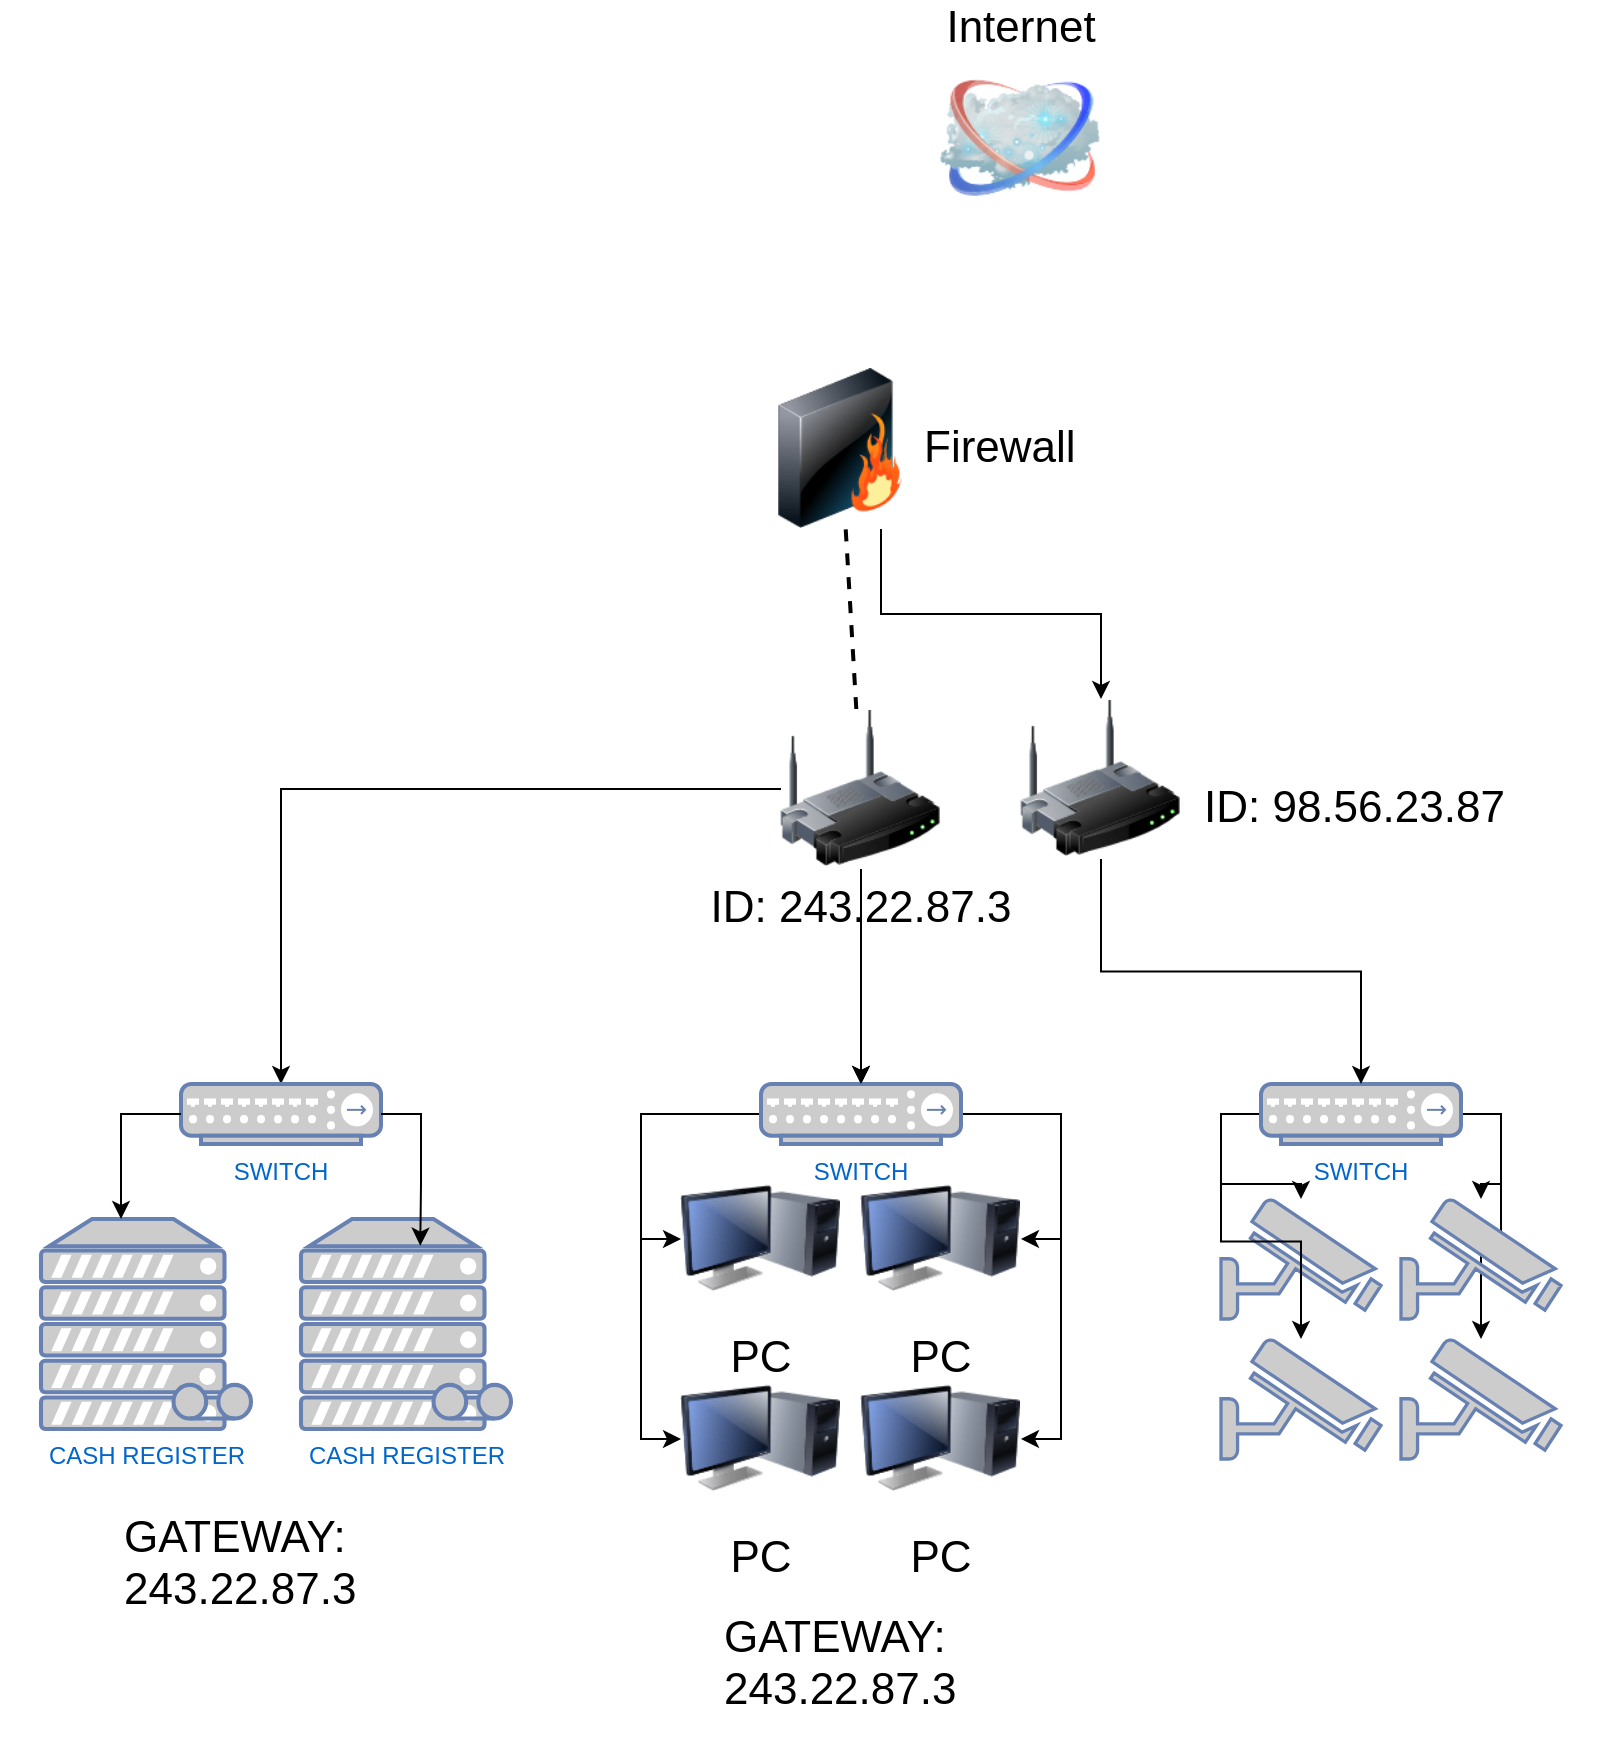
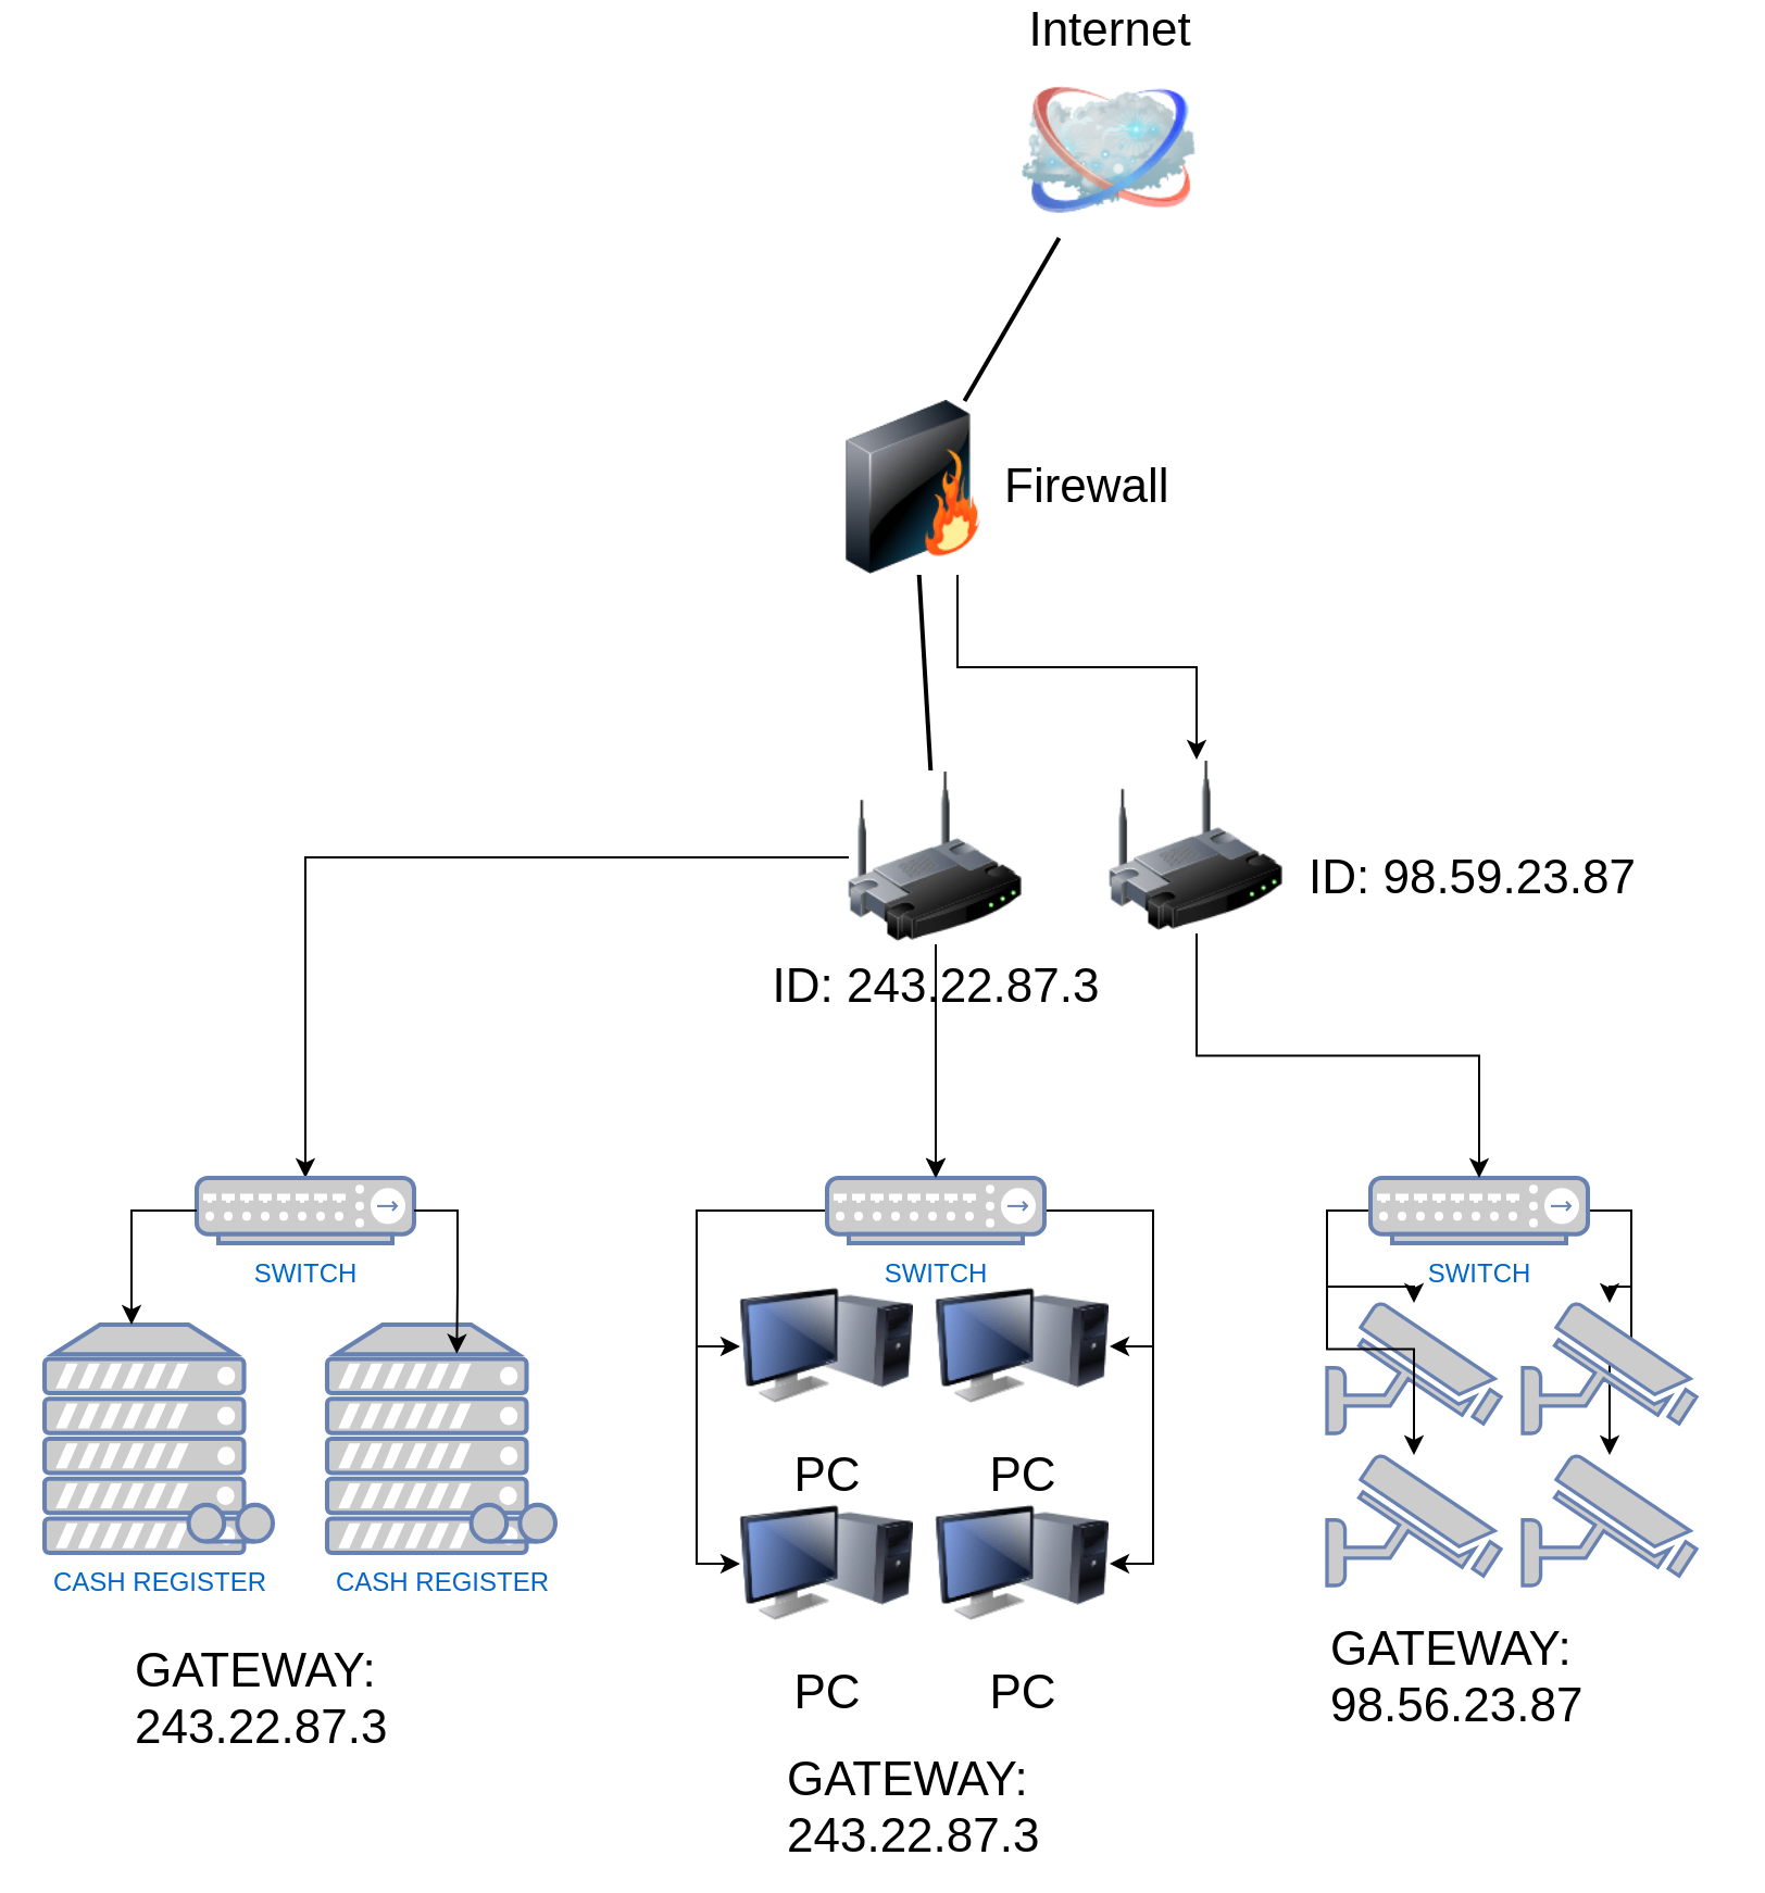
+ <mxCell id="7" style="edgeStyle=none;rounded=0;html=1;labelBackgroundColor=none;endArrow=none;strokeWidth=2;fontFamily=Verdana;fontSize=22" parent="1" source="9" target="6" edge="1"><mxGeometry relative="1" as="geometry" /></mxCell>
- <mxCell id="2" style="edgeStyle=none;rounded=0;html=1;labelBackgroundColor=none;endArrow=none;strokeWidth=2;fontFamily=Verdana;fontSize=22;dashed=1;" parent="1" source="5" target="9" edge="1"><mxGeometry relative="1" as="geometry" /></mxCell>
+ <mxCell id="2" style="edgeStyle=none;rounded=0;html=1;labelBackgroundColor=none;endArrow=none;strokeWidth=2;fontFamily=Verdana;fontSize=22" parent="1" source="5" target="9" edge="1"><mxGeometry relative="1" as="geometry" /></mxCell>
- <mxCell id="36" value="&lt;span style=&quot;color: rgb(0, 0, 0); font-family: Helvetica; font-size: 22px; font-style: normal; font-variant-ligatures: normal; font-variant-caps: normal; font-weight: 400; letter-spacing: normal; orphans: 2; text-align: center; text-indent: 0px; text-transform: none; widows: 2; word-spacing: 0px; -webkit-text-stroke-width: 0px; background-color: rgb(255, 255, 255); text-decoration-thickness: initial; text-decoration-style: initial; text-decoration-color: initial; float: none; display: inline !important;&quot;&gt;ID: 98.56.23.87&lt;/span&gt;" style="text;whiteSpace=wrap;html=1;" vertex="1" parent="1"><mxGeometry x="600" y="375" width="180" height="50" as="geometry" /></mxCell>
+ <mxCell id="36" value="&lt;span style=&quot;color: rgb(0, 0, 0); font-family: Helvetica; font-size: 22px; font-style: normal; font-variant-ligatures: normal; font-variant-caps: normal; font-weight: 400; letter-spacing: normal; orphans: 2; text-align: center; text-indent: 0px; text-transform: none; widows: 2; word-spacing: 0px; -webkit-text-stroke-width: 0px; background-color: rgb(255, 255, 255); text-decoration-thickness: initial; text-decoration-style: initial; text-decoration-color: initial; float: none; display: inline !important;&quot;&gt;ID: 98.59.23.87&lt;/span&gt;" style="text;whiteSpace=wrap;html=1;" vertex="1" parent="1"><mxGeometry x="600" y="375" width="180" height="50" as="geometry" /></mxCell>
+ <mxCell id="37" value="&lt;span style=&quot;color: rgb(0, 0, 0); font-family: Helvetica; font-size: 22px; font-style: normal; font-variant-ligatures: normal; font-variant-caps: normal; font-weight: 400; letter-spacing: normal; orphans: 2; text-align: center; text-indent: 0px; text-transform: none; widows: 2; word-spacing: 0px; -webkit-text-stroke-width: 0px; background-color: rgb(255, 255, 255); text-decoration-thickness: initial; text-decoration-style: initial; text-decoration-color: initial; float: none; display: inline !important;&quot;&gt;GATEWAY: 98.56.23.87&lt;/span&gt;" style="text;whiteSpace=wrap;html=1;" vertex="1" parent="1"><mxGeometry x="610" y="730" width="180" height="50" as="geometry" /></mxCell>
